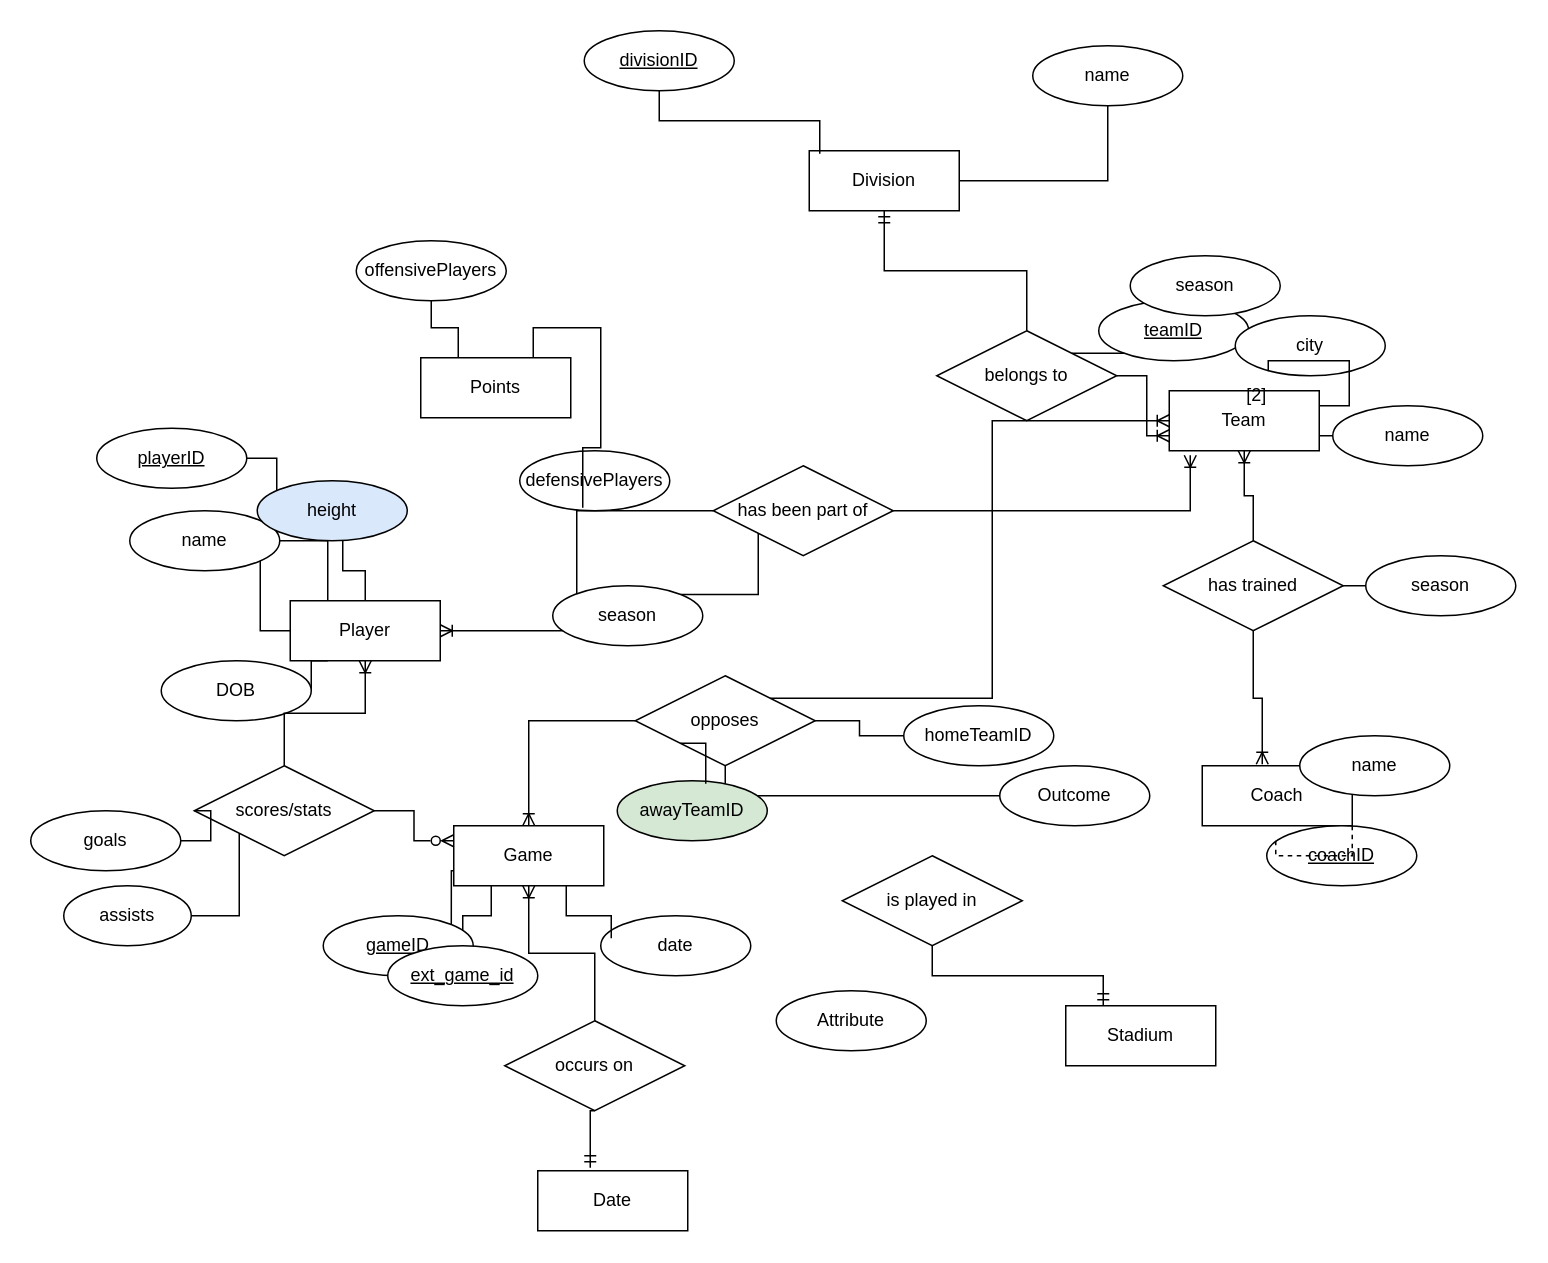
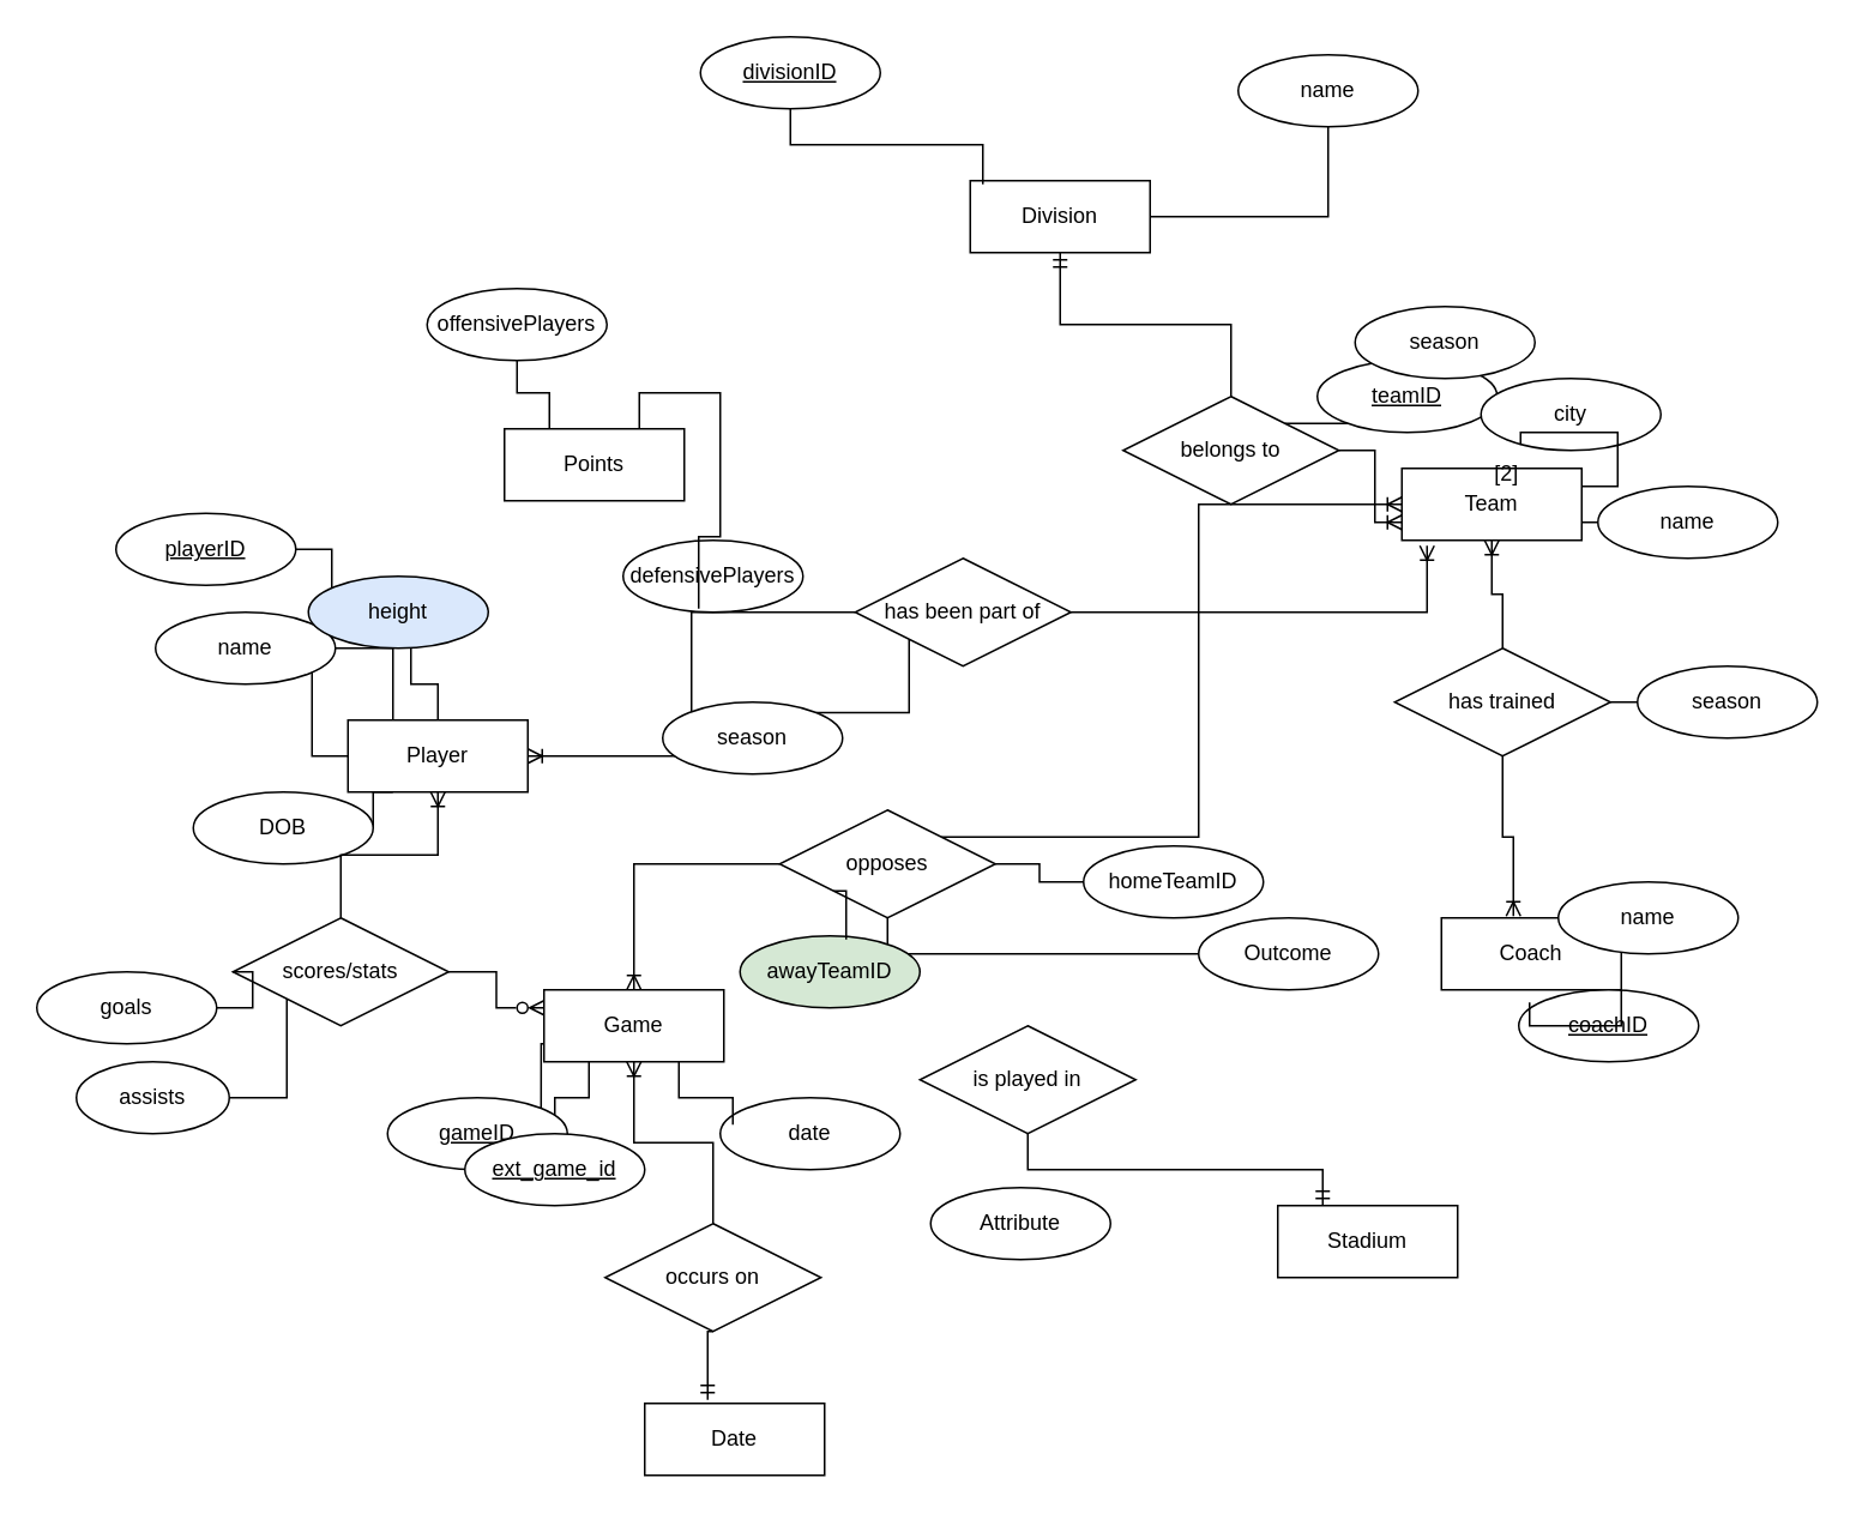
- <mxCell id="46" value="opposes" style="shape=rhombus;perimeter=rhombusPerimeter;whiteSpace=wrap;html=1;align=center;" vertex="1" parent="1"><mxGeometry x="423" y="450" width="120" height="60" as="geometry" /></mxCell>
+ <mxCell id="46" value="opposes" style="shape=rhombus;perimeter=rhombusPerimeter;whiteSpace=wrap;html=1;align=center;" vertex="1" parent="1"><mxGeometry x="433" y="450" width="120" height="60" as="geometry" /></mxCell>
- <mxCell id="38" style="edgeStyle=orthogonalEdgeStyle;rounded=0;orthogonalLoop=1;jettySize=auto;html=1;exitX=1;exitY=1;exitDx=0;exitDy=0;entryX=0.06;entryY=0.175;entryDx=0;entryDy=0;entryPerimeter=0;endArrow=none;startFill=0;dashed=1;" edge="1" parent="1" source="25" target="27"><mxGeometry relative="1" as="geometry" /></mxCell>
+ <mxCell id="38" style="edgeStyle=orthogonalEdgeStyle;rounded=0;orthogonalLoop=1;jettySize=auto;html=1;exitX=1;exitY=1;exitDx=0;exitDy=0;entryX=0.06;entryY=0.175;entryDx=0;entryDy=0;entryPerimeter=0;endArrow=none;startFill=0;" edge="1" parent="1" source="25" target="27"><mxGeometry relative="1" as="geometry" /></mxCell>
- <mxCell id="71" value="is played in" style="shape=rhombus;perimeter=rhombusPerimeter;whiteSpace=wrap;html=1;align=center;" vertex="1" parent="1"><mxGeometry x="561" y="570" width="120" height="60" as="geometry" /></mxCell>
+ <mxCell id="71" value="is played in" style="shape=rhombus;perimeter=rhombusPerimeter;whiteSpace=wrap;html=1;align=center;" vertex="1" parent="1"><mxGeometry x="511" y="570" width="120" height="60" as="geometry" /></mxCell>
